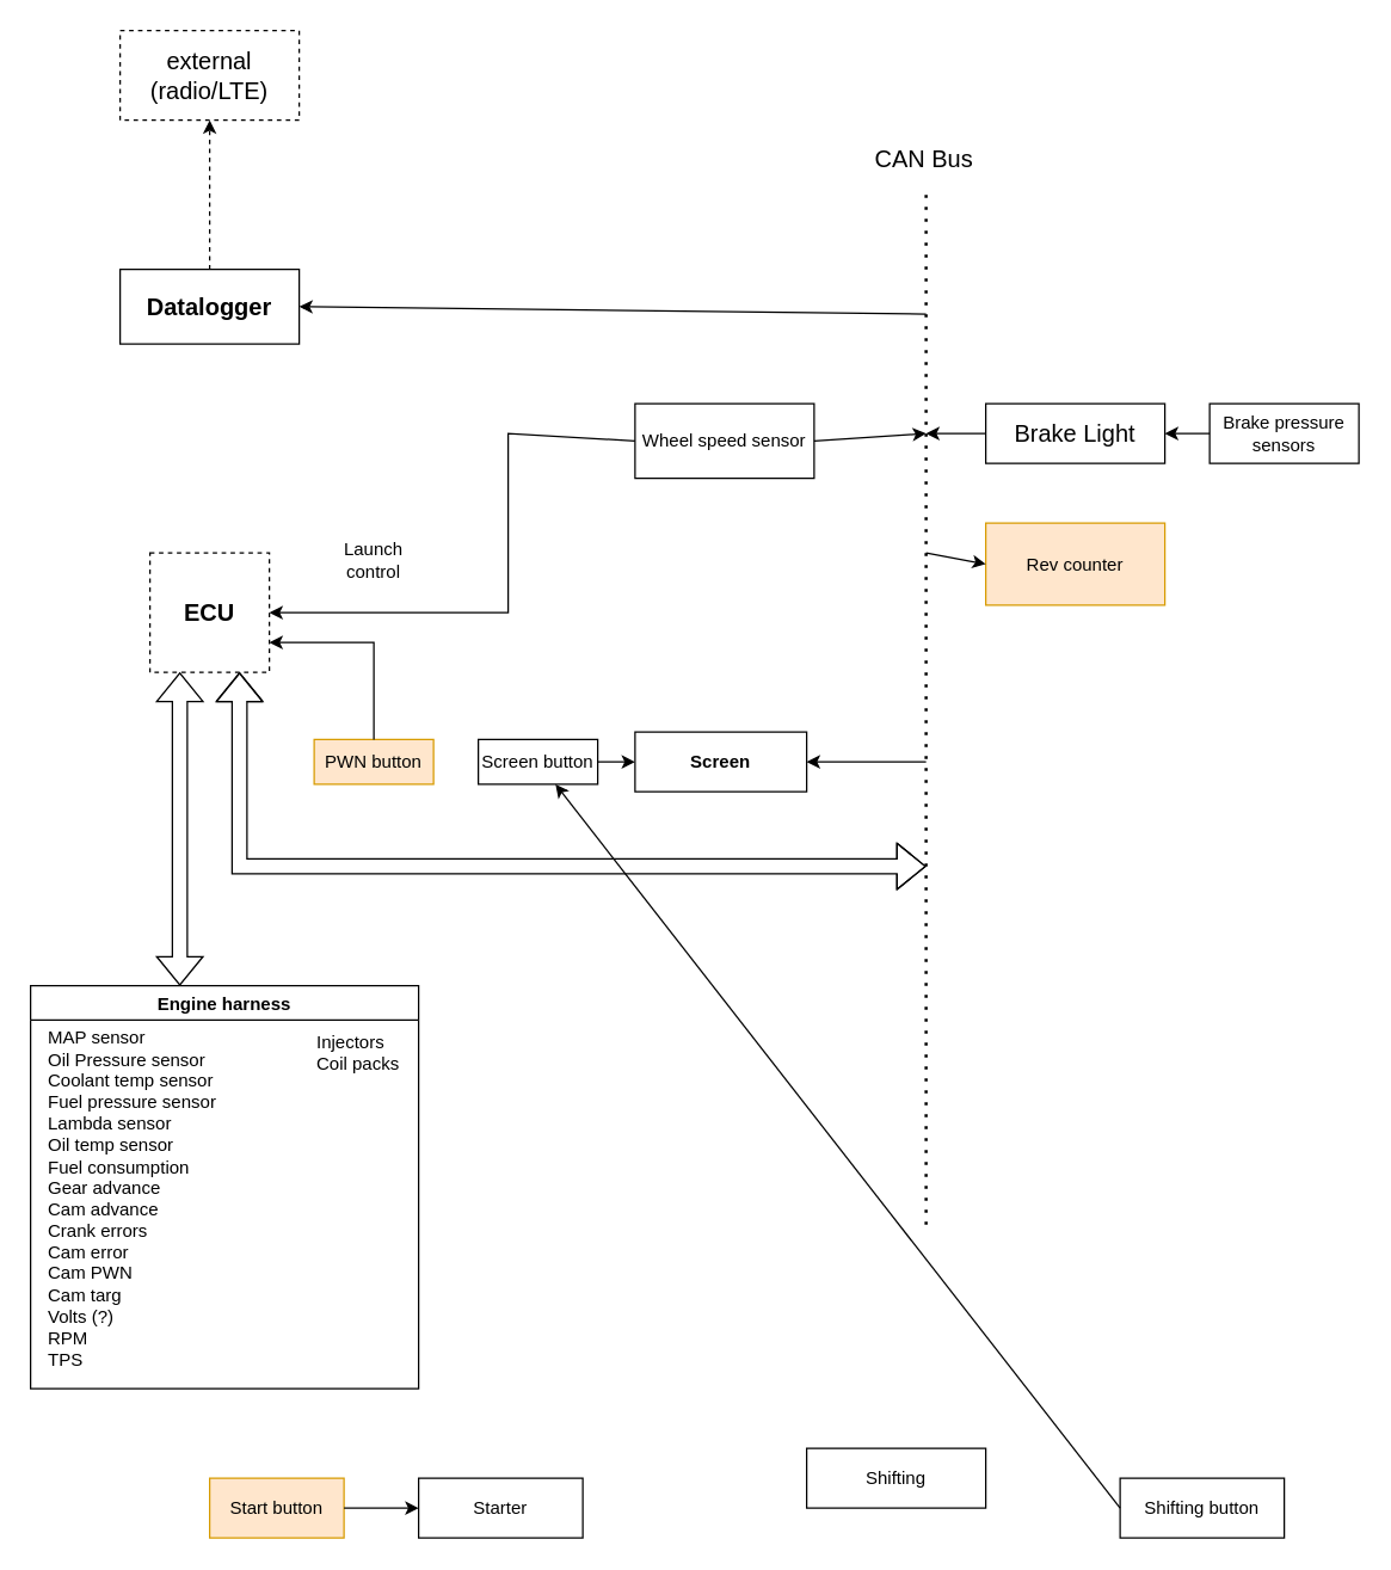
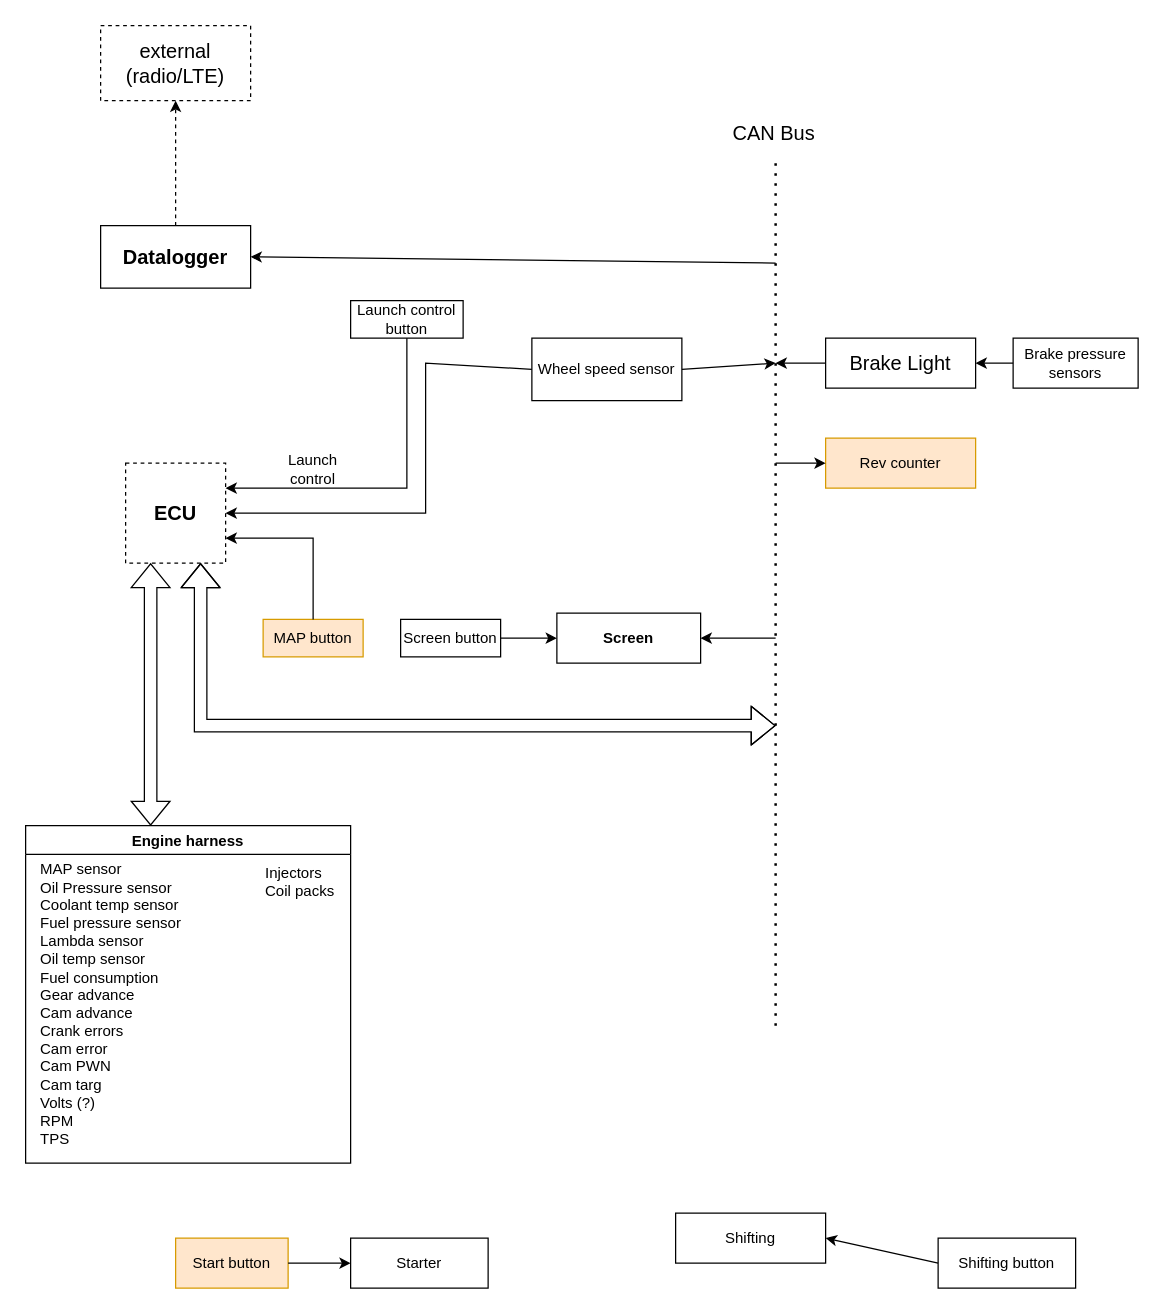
+ <mxCell id="19" value="Launch control button" style="rounded=0;whiteSpace=wrap;html=1;fontSize=12;" vertex="1" parent="1"><mxGeometry x="280" y="240" width="90" height="30" as="geometry" /></mxCell>
- <mxCell id="13" value="Rev counter" style="rounded=0;whiteSpace=wrap;html=1;fontSize=12;fillColor=#ffe6cc;strokeColor=#d79b00;" vertex="1" parent="1"><mxGeometry x="660" y="350" width="120" height="55" as="geometry" /></mxCell>
+ <mxCell id="13" value="Rev counter" style="rounded=0;whiteSpace=wrap;html=1;fontSize=12;fillColor=#ffe6cc;strokeColor=#d79b00;" vertex="1" parent="1"><mxGeometry x="660" y="350" width="120" height="40" as="geometry" /></mxCell>
+ <mxCell id="20" value="" style="endArrow=classic;html=1;rounded=0;fontSize=12;entryX=1;entryY=0.25;entryDx=0;entryDy=0;" edge="1" parent="1" source="19" target="2"><mxGeometry width="50" height="50" relative="1" as="geometry"><mxPoint x="315" y="250" as="sourcePoint" /><mxPoint x="510" y="480" as="targetPoint" /><Array as="points"><mxPoint x="325" y="390" /></Array></mxGeometry></mxCell>
- <mxCell id="25" value="PWN button" style="rounded=0;whiteSpace=wrap;html=1;fontSize=12;fillColor=#ffe6cc;strokeColor=#d79b00;" vertex="1" parent="1"><mxGeometry x="210" y="495" width="80" height="30" as="geometry" /></mxCell>
+ <mxCell id="25" value="MAP button" style="rounded=0;whiteSpace=wrap;html=1;fontSize=12;fillColor=#ffe6cc;strokeColor=#d79b00;" vertex="1" parent="1"><mxGeometry x="210" y="495" width="80" height="30" as="geometry" /></mxCell>
- <mxCell id="21" value="&lt;b&gt;Screen&lt;/b&gt;" style="rounded=0;whiteSpace=wrap;html=1;fontSize=12;" vertex="1" parent="1"><mxGeometry x="425" y="490" width="115" height="40" as="geometry" /></mxCell>
+ <mxCell id="21" value="&lt;b&gt;Screen&lt;/b&gt;" style="rounded=0;whiteSpace=wrap;html=1;fontSize=12;" vertex="1" parent="1"><mxGeometry x="445" y="490" width="115" height="40" as="geometry" /></mxCell>
- <mxCell id="30" value="" style="endArrow=classic;html=1;rounded=0;fontSize=12;exitX=0;exitY=0.5;exitDx=0;exitDy=0;" edge="1" parent="1" source="28" target="23"><mxGeometry width="50" height="50" relative="1" as="geometry"><mxPoint x="460" y="630" as="sourcePoint" /><mxPoint x="510" y="580" as="targetPoint" /></mxGeometry></mxCell>
+ <mxCell id="30" value="" style="endArrow=classic;html=1;rounded=0;fontSize=12;exitX=0;exitY=0.5;exitDx=0;exitDy=0;entryX=1;entryY=0.5;entryDx=0;entryDy=0;" edge="1" parent="1" source="28" target="29"><mxGeometry width="50" height="50" relative="1" as="geometry"><mxPoint x="460" y="630" as="sourcePoint" /><mxPoint x="510" y="580" as="targetPoint" /></mxGeometry></mxCell>
